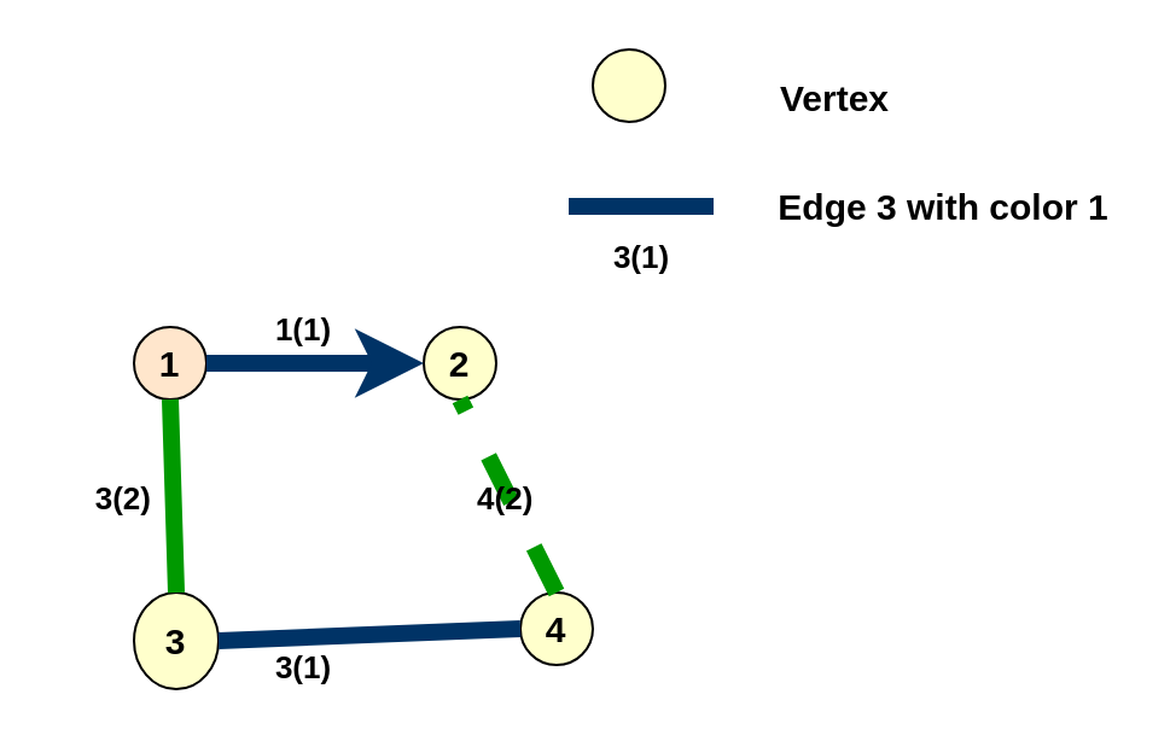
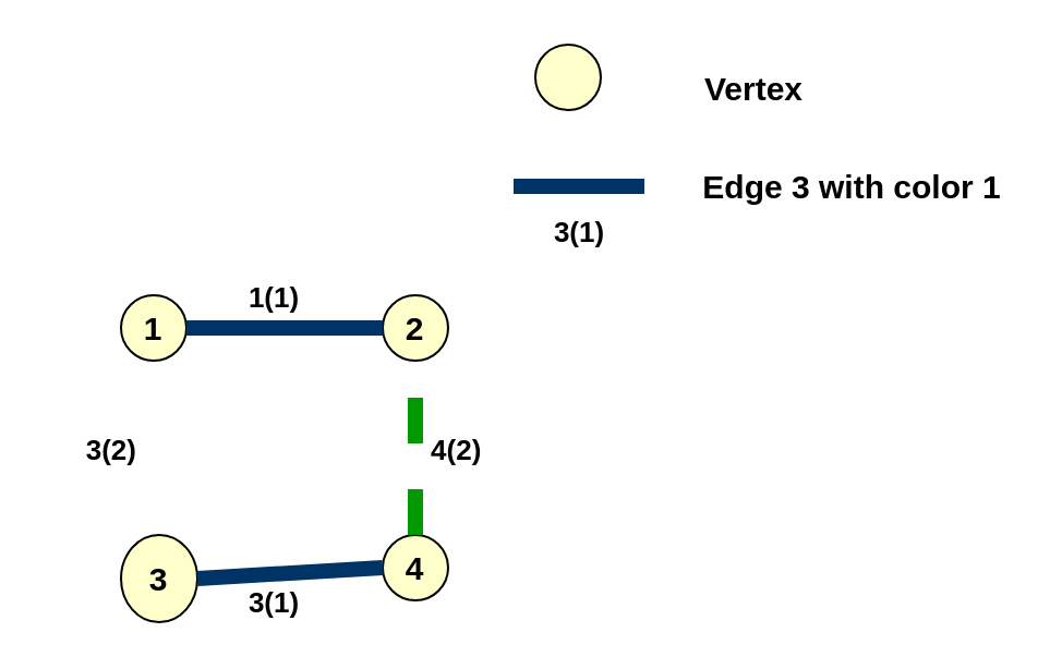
- <mxCell id="2" value="1" style="ellipse;whiteSpace=wrap;html=1;aspect=fixed;fontStyle=1;fillColor=#ffe6cc;fontSize=15;" vertex="1" parent="1"><mxGeometry x="55" y="135" width="30" height="30" as="geometry" /></mxCell>
+ <mxCell id="2" value="1" style="ellipse;whiteSpace=wrap;html=1;aspect=fixed;fontStyle=1;fillColor=#FFFFCC;fontSize=15;" vertex="1" parent="1"><mxGeometry x="55" y="135" width="30" height="30" as="geometry" /></mxCell>
- <mxCell id="6" value="" style="endArrow=classic;html=1;entryX=0;entryY=0.5;entryDx=0;entryDy=0;exitX=1;exitY=0.5;exitDx=0;exitDy=0;fontStyle=1;strokeWidth=7;strokeColor=#003366;" edge="1" parent="1" source="2" target="5"><mxGeometry width="50" height="50" relative="1" as="geometry"><mxPoint x="115" y="245" as="sourcePoint" /><mxPoint x="165" y="195" as="targetPoint" /></mxGeometry></mxCell>
+ <mxCell id="6" value="" style="endArrow=none;html=1;entryX=0;entryY=0.5;entryDx=0;entryDy=0;exitX=1;exitY=0.5;exitDx=0;exitDy=0;fontStyle=1;strokeWidth=7;strokeColor=#003366;" edge="1" parent="1" source="2" target="5"><mxGeometry width="50" height="50" relative="1" as="geometry"><mxPoint x="115" y="245" as="sourcePoint" /><mxPoint x="165" y="195" as="targetPoint" /></mxGeometry></mxCell>
- <mxCell id="8" value="" style="endArrow=none;html=1;entryX=0.5;entryY=1;entryDx=0;entryDy=0;exitX=0.5;exitY=0;exitDx=0;exitDy=0;strokeWidth=7;strokeColor=#009900;" edge="1" parent="1" source="4" target="2"><mxGeometry width="50" height="50" relative="1" as="geometry"><mxPoint x="115" y="245" as="sourcePoint" /><mxPoint x="165" y="195" as="targetPoint" /></mxGeometry></mxCell>
- <mxCell id="3" value="&lt;b&gt;&lt;font style=&quot;font-size: 15px&quot;&gt;4&lt;/font&gt;&lt;/b&gt;" style="ellipse;whiteSpace=wrap;html=1;aspect=fixed;fillColor=#FFFFCC;" vertex="1" parent="1"><mxGeometry x="215" y="245" width="30" height="30" as="geometry" /></mxCell>
+ <mxCell id="3" value="&lt;b&gt;&lt;font style=&quot;font-size: 15px&quot;&gt;4&lt;/font&gt;&lt;/b&gt;" style="ellipse;whiteSpace=wrap;html=1;aspect=fixed;fillColor=#FFFFCC;" vertex="1" parent="1"><mxGeometry x="175" y="245" width="30" height="30" as="geometry" /></mxCell>
